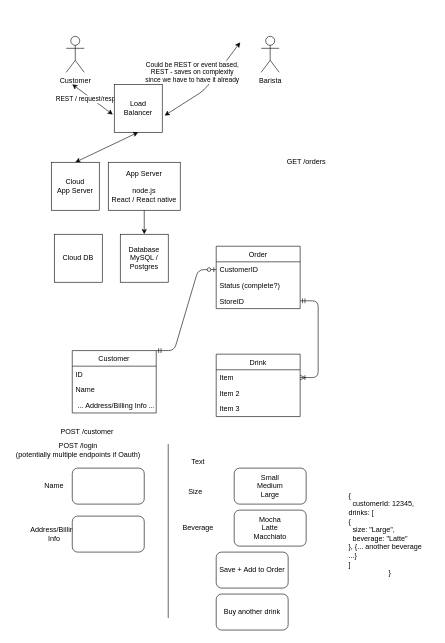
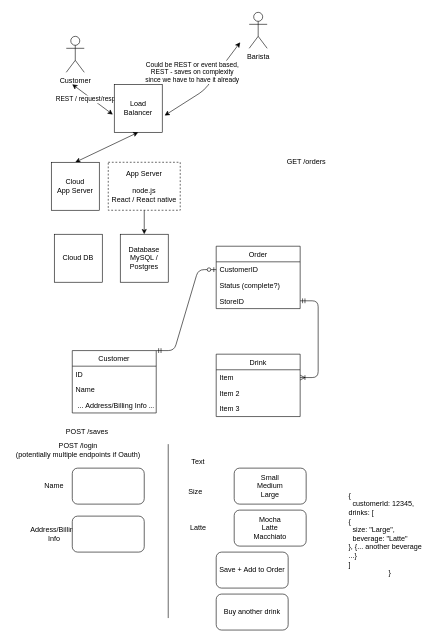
- <mxCell id="6" value="Barista" style="shape=umlActor;verticalLabelPosition=bottom;verticalAlign=top;html=1;outlineConnect=0;" vertex="1" parent="1"><mxGeometry x="435" y="60" width="30" height="60" as="geometry" /></mxCell>
+ <mxCell id="6" value="Barista" style="shape=umlActor;verticalLabelPosition=bottom;verticalAlign=top;html=1;outlineConnect=0;" vertex="1" parent="1"><mxGeometry x="415" y="20" width="30" height="60" as="geometry" /></mxCell>
- <mxCell id="3" value="App Server&lt;br&gt;&lt;br&gt;node.js&lt;br&gt;React / React native" style="whiteSpace=wrap;html=1;" vertex="1" parent="1"><mxGeometry x="180" y="270" width="120" height="80" as="geometry" /></mxCell>
+ <mxCell id="3" value="App Server&lt;br&gt;&lt;br&gt;node.js&lt;br&gt;React / React native" style="whiteSpace=wrap;html=1;dashed=1;" vertex="1" parent="1"><mxGeometry x="180" y="270" width="120" height="80" as="geometry" /></mxCell>
- <mxCell id="34" value="POST /customer" style="text;html=1;strokeColor=none;fillColor=none;align=center;verticalAlign=middle;whiteSpace=wrap;rounded=0;" vertex="1" parent="1"><mxGeometry x="90" y="710" width="110" height="20" as="geometry" /></mxCell>
+ <mxCell id="34" value="POST /saves" style="text;html=1;strokeColor=none;fillColor=none;align=center;verticalAlign=middle;whiteSpace=wrap;rounded=0;" vertex="1" parent="1"><mxGeometry x="90" y="710" width="110" height="20" as="geometry" /></mxCell>
- <mxCell id="23" value="Beverage" style="text;html=1;strokeColor=none;fillColor=none;align=center;verticalAlign=middle;whiteSpace=wrap;rounded=0;" vertex="1" parent="1"><mxGeometry x="310" y="870" width="40" height="20" as="geometry" /></mxCell>
+ <mxCell id="23" value="Latte" style="text;html=1;strokeColor=none;fillColor=none;align=center;verticalAlign=middle;whiteSpace=wrap;rounded=0;" vertex="1" parent="1"><mxGeometry x="310" y="870" width="40" height="20" as="geometry" /></mxCell>
